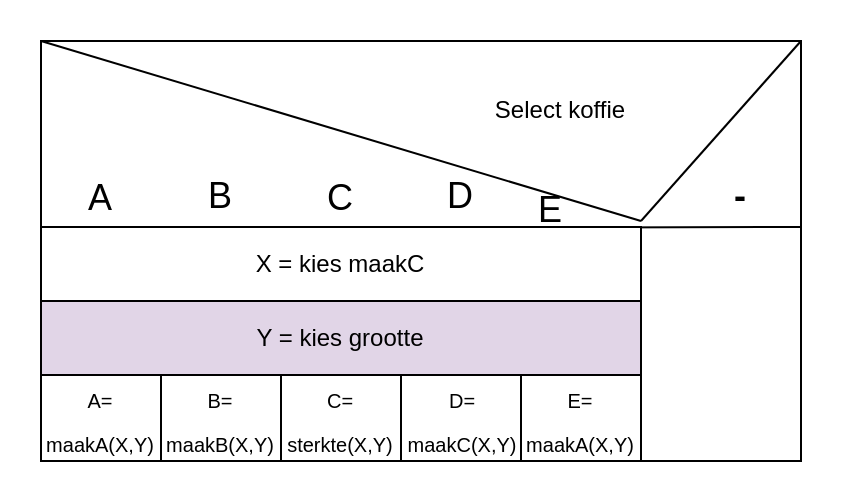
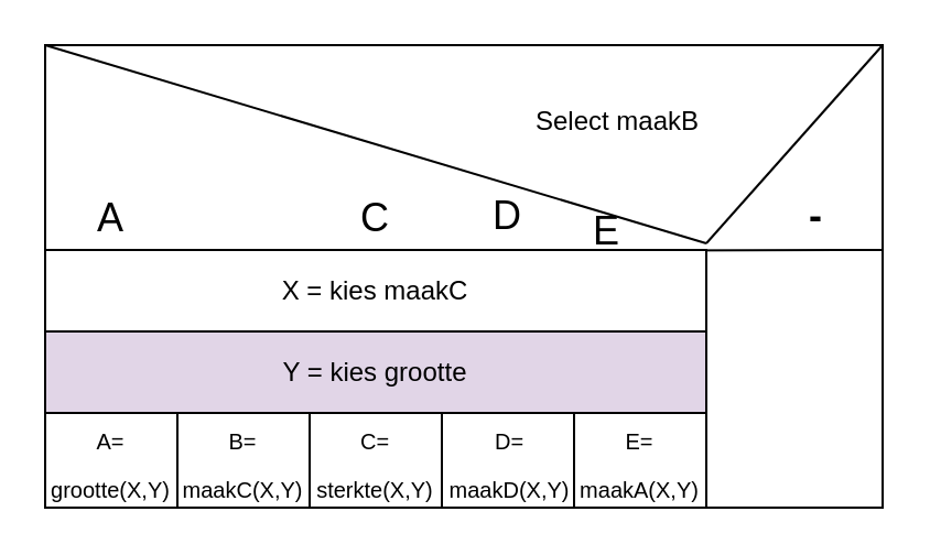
- <mxCell id="4" value="Select koffie" style="text;strokeColor=none;align=center;fillColor=none;html=1;verticalAlign=middle;whiteSpace=wrap;rounded=0;" vertex="1" parent="1"><mxGeometry x="230" y="40" width="100" height="30" as="geometry" /></mxCell>
+ <mxCell id="4" value="Select maakB" style="text;strokeColor=none;align=center;fillColor=none;html=1;verticalAlign=middle;whiteSpace=wrap;rounded=0;" vertex="1" parent="1"><mxGeometry x="230" y="40" width="100" height="30" as="geometry" /></mxCell>
- <mxCell id="16" value="B" style="text;strokeColor=none;align=center;fillColor=none;html=1;verticalAlign=middle;whiteSpace=wrap;rounded=0;fontSize=18;" vertex="1" parent="1"><mxGeometry x="80" y="83" width="60" height="30" as="geometry" /></mxCell>
- <mxCell id="20" value="&lt;font style=&quot;font-size: 10px;&quot;&gt;A= maakA(X,Y)&lt;/font&gt;" style="text;strokeColor=none;align=center;fillColor=none;html=1;verticalAlign=middle;whiteSpace=wrap;rounded=0;fontSize=18;" vertex="1" parent="1"><mxGeometry x="20" y="193.5" width="60" height="30" as="geometry" /></mxCell>
+ <mxCell id="20" value="&lt;font style=&quot;font-size: 10px;&quot;&gt;A= grootte(X,Y)&lt;/font&gt;" style="text;strokeColor=none;align=center;fillColor=none;html=1;verticalAlign=middle;whiteSpace=wrap;rounded=0;fontSize=18;" vertex="1" parent="1"><mxGeometry x="20" y="193.5" width="60" height="30" as="geometry" /></mxCell>
- <mxCell id="24" value="&lt;font style=&quot;font-size: 10px;&quot;&gt;B= maakB(X,Y)&lt;/font&gt;" style="text;strokeColor=none;align=center;fillColor=none;html=1;verticalAlign=middle;whiteSpace=wrap;rounded=0;fontSize=18;" vertex="1" parent="1"><mxGeometry x="80" y="193.5" width="60" height="30" as="geometry" /></mxCell>
+ <mxCell id="24" value="&lt;font style=&quot;font-size: 10px;&quot;&gt;B= maakC(X,Y)&lt;/font&gt;" style="text;strokeColor=none;align=center;fillColor=none;html=1;verticalAlign=middle;whiteSpace=wrap;rounded=0;fontSize=18;" vertex="1" parent="1"><mxGeometry x="80" y="193.5" width="60" height="30" as="geometry" /></mxCell>
- <mxCell id="22" value="&lt;font style=&quot;font-size: 10px;&quot;&gt;D= maakC(X,Y)&lt;/font&gt;" style="text;strokeColor=none;align=center;fillColor=none;html=1;verticalAlign=middle;whiteSpace=wrap;rounded=0;fontSize=18;" vertex="1" parent="1"><mxGeometry x="201" y="193.5" width="60" height="30" as="geometry" /></mxCell>
+ <mxCell id="22" value="&lt;font style=&quot;font-size: 10px;&quot;&gt;D= maakD(X,Y)&lt;/font&gt;" style="text;strokeColor=none;align=center;fillColor=none;html=1;verticalAlign=middle;whiteSpace=wrap;rounded=0;fontSize=18;" vertex="1" parent="1"><mxGeometry x="201" y="193.5" width="60" height="30" as="geometry" /></mxCell>
